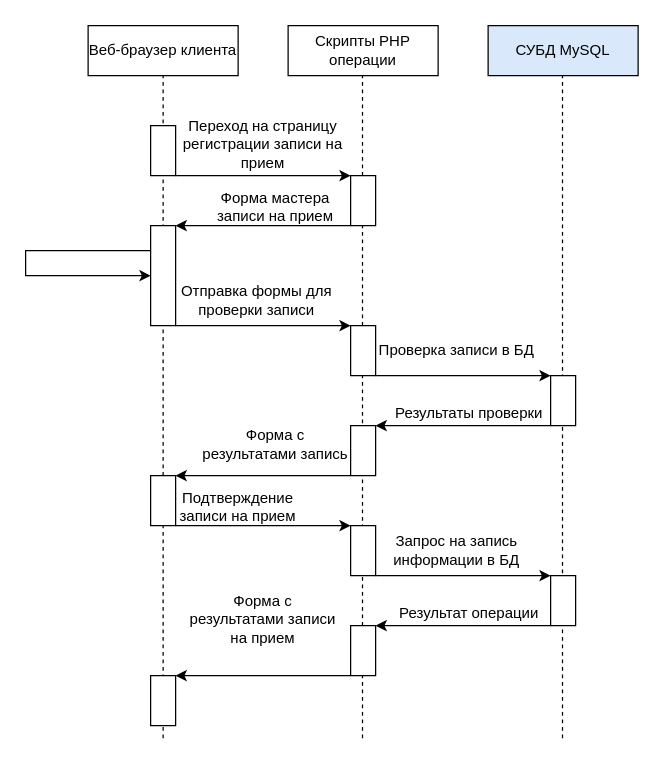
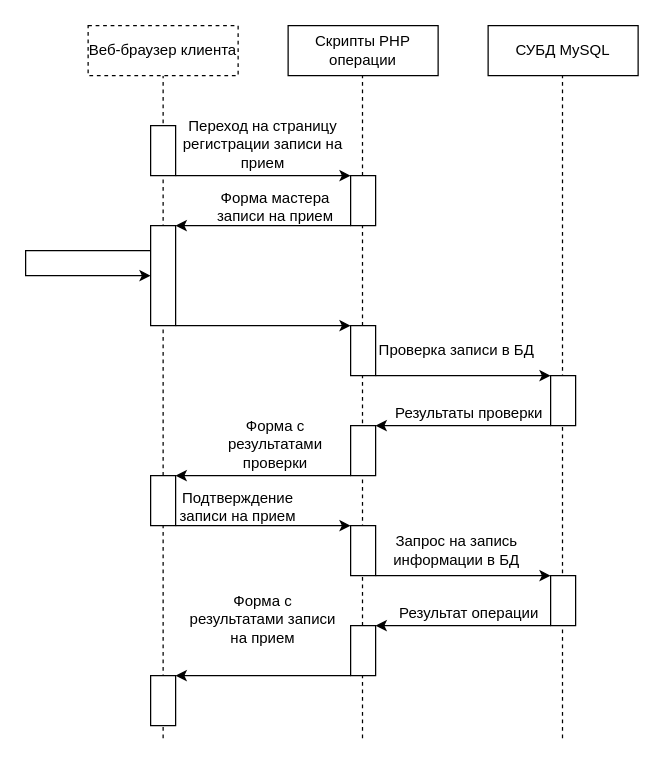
- <mxCell id="5" value="Веб-браузер клиента" style="rounded=0;whiteSpace=wrap;html=1;" vertex="1" parent="1"><mxGeometry x="70" y="20" width="120" height="40" as="geometry" /></mxCell>
+ <mxCell id="5" value="Веб-браузер клиента" style="rounded=0;whiteSpace=wrap;html=1;dashed=1;" vertex="1" parent="1"><mxGeometry x="70" y="20" width="120" height="40" as="geometry" /></mxCell>
- <mxCell id="7" value="СУБД MySQL" style="rounded=0;whiteSpace=wrap;html=1;fillColor=#dae8fc;" vertex="1" parent="1"><mxGeometry x="390" y="20" width="120" height="40" as="geometry" /></mxCell>
+ <mxCell id="7" value="СУБД MySQL" style="rounded=0;whiteSpace=wrap;html=1;" vertex="1" parent="1"><mxGeometry x="390" y="20" width="120" height="40" as="geometry" /></mxCell>
- <mxCell id="19" value="Отправка формы для проверки записи" style="text;html=1;strokeColor=none;fillColor=none;align=center;verticalAlign=middle;whiteSpace=wrap;rounded=0;" vertex="1" parent="1"><mxGeometry x="140" y="220" width="130" height="40" as="geometry" /></mxCell>
- <mxCell id="28" value="Форма с результатами запись" style="text;html=1;strokeColor=none;fillColor=none;align=center;verticalAlign=middle;whiteSpace=wrap;rounded=0;" vertex="1" parent="1"><mxGeometry x="160" y="330" width="120" height="50" as="geometry" /></mxCell>
+ <mxCell id="28" value="Форма с результатами проверки" style="text;html=1;strokeColor=none;fillColor=none;align=center;verticalAlign=middle;whiteSpace=wrap;rounded=0;" vertex="1" parent="1"><mxGeometry x="160" y="330" width="120" height="50" as="geometry" /></mxCell>
